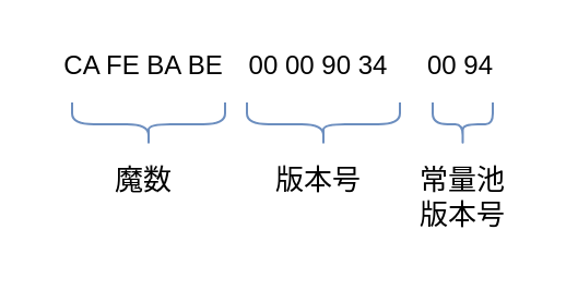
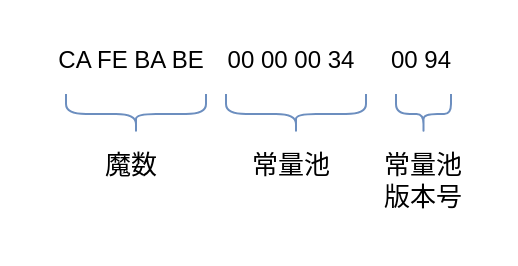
- <mxCell id="7" value="00 00 90 34" style="text;html=1;align=center;verticalAlign=middle;resizable=0;points=[];autosize=1;" vertex="1" parent="1"><mxGeometry x="105" y="20.25" width="80" height="20" as="geometry" /></mxCell>
+ <mxCell id="7" value="00 00 00 34" style="text;html=1;align=center;verticalAlign=middle;resizable=0;points=[];autosize=1;" vertex="1" parent="1"><mxGeometry x="105" y="20.25" width="80" height="20" as="geometry" /></mxCell>
- <mxCell id="6" value="版本号" style="text;html=1;align=center;verticalAlign=middle;resizable=0;points=[];autosize=1;fontSize=13;" vertex="1" parent="1"><mxGeometry x="120" y="71.5" width="50" height="20" as="geometry" /></mxCell>
+ <mxCell id="6" value="常量池" style="text;html=1;align=center;verticalAlign=middle;resizable=0;points=[];autosize=1;fontSize=13;" vertex="1" parent="1"><mxGeometry x="120" y="71.5" width="50" height="20" as="geometry" /></mxCell>
